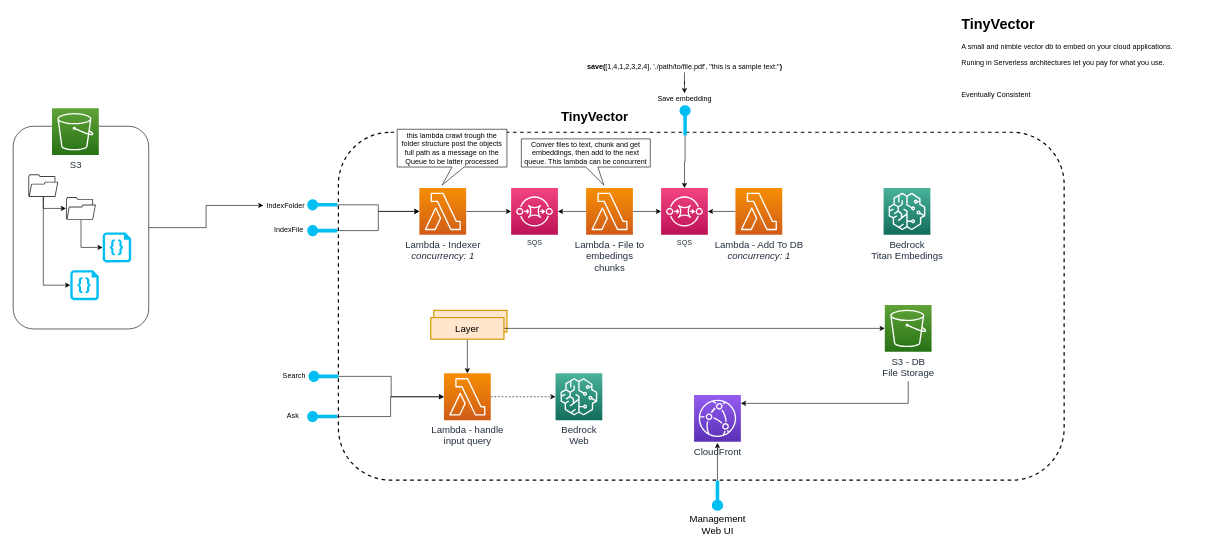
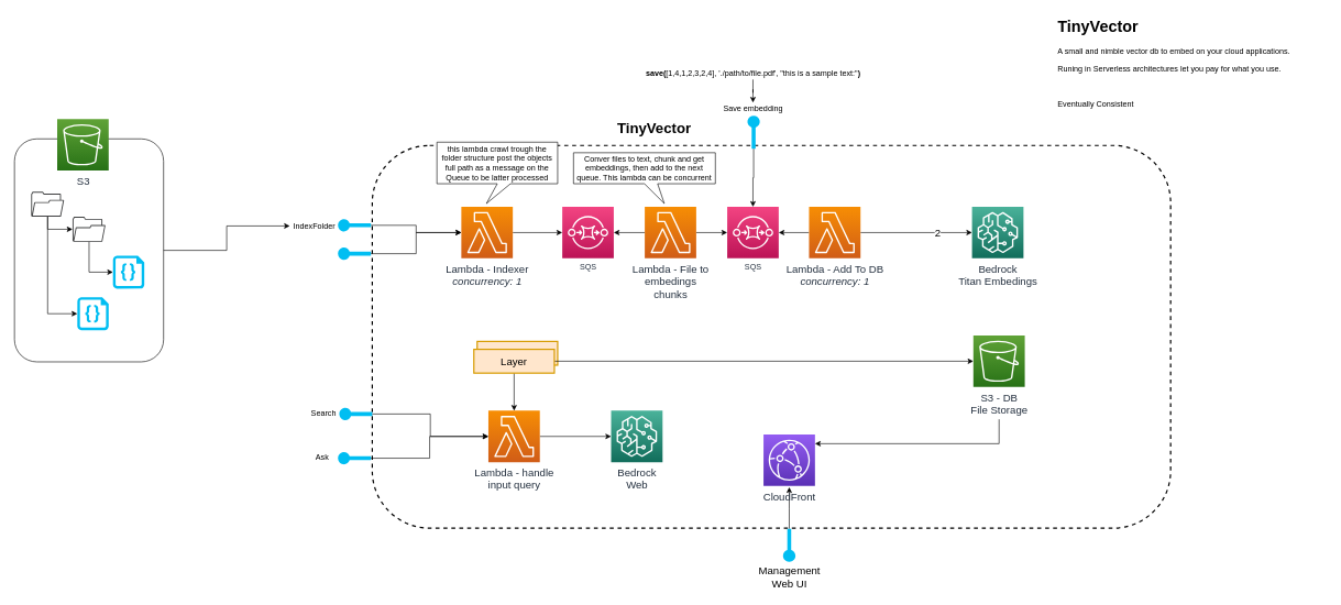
+ <mxCell id="26" value="2" style="edgeStyle=orthogonalEdgeStyle;rounded=0;orthogonalLoop=1;jettySize=auto;html=1;fontSize=16;" parent="1" source="28" target="25" edge="1"><mxGeometry x="0.39" relative="1" as="geometry"><mxPoint as="offset" /></mxGeometry></mxCell>
- <mxCell id="12" value="IndexFile" style="text;html=1;align=center;verticalAlign=middle;resizable=0;points=[];autosize=1;strokeColor=none;" parent="10" vertex="1"><mxGeometry width="59" height="18" as="geometry" /></mxCell>
- <mxCell id="4" style="edgeStyle=orthogonalEdgeStyle;rounded=0;orthogonalLoop=1;jettySize=auto;html=1;fontSize=16;dashed=1;" parent="1" source="5" target="37" edge="1"><mxGeometry relative="1" as="geometry" /></mxCell>
+ <mxCell id="4" style="edgeStyle=orthogonalEdgeStyle;rounded=0;orthogonalLoop=1;jettySize=auto;html=1;fontSize=16;" parent="1" source="5" target="37" edge="1"><mxGeometry relative="1" as="geometry" /></mxCell>
